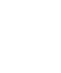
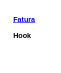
+ <mxCell id="2" value="&lt;div&gt;&lt;a href=&quot;data:page/id,C5RBs43oDa-KdzZeNtuy&quot;&gt;Fatura&lt;/a&gt;&lt;/div&gt;&lt;div&gt;&lt;br&gt;&lt;/div&gt;&lt;div&gt;Hook&lt;/div&gt;&lt;div&gt;&lt;br&gt;&lt;/div&gt;&lt;div&gt;&lt;br&gt;&lt;/div&gt;" style="text;html=1;align=left;verticalAlign=middle;resizable=0;points=[];autosize=1;strokeColor=none;fillColor=none;fontStyle=1" vertex="1" parent="1"><mxGeometry x="20" y="20" width="60" height="80" as="geometry" /></mxCell>
